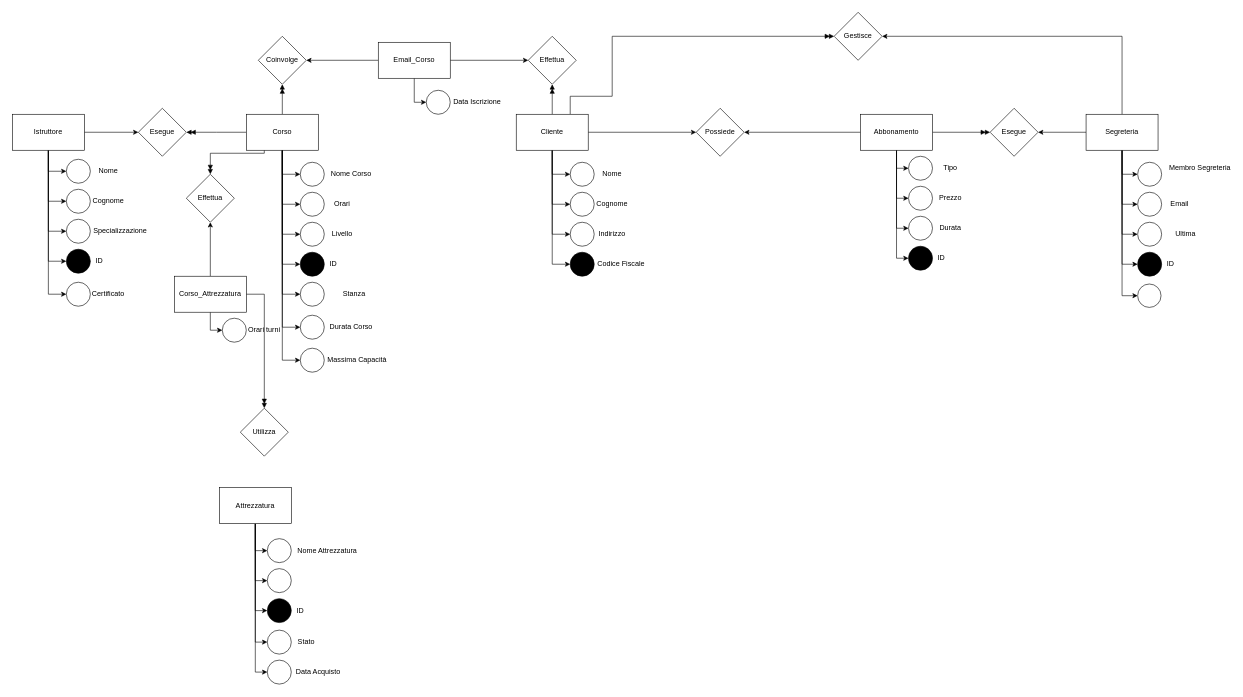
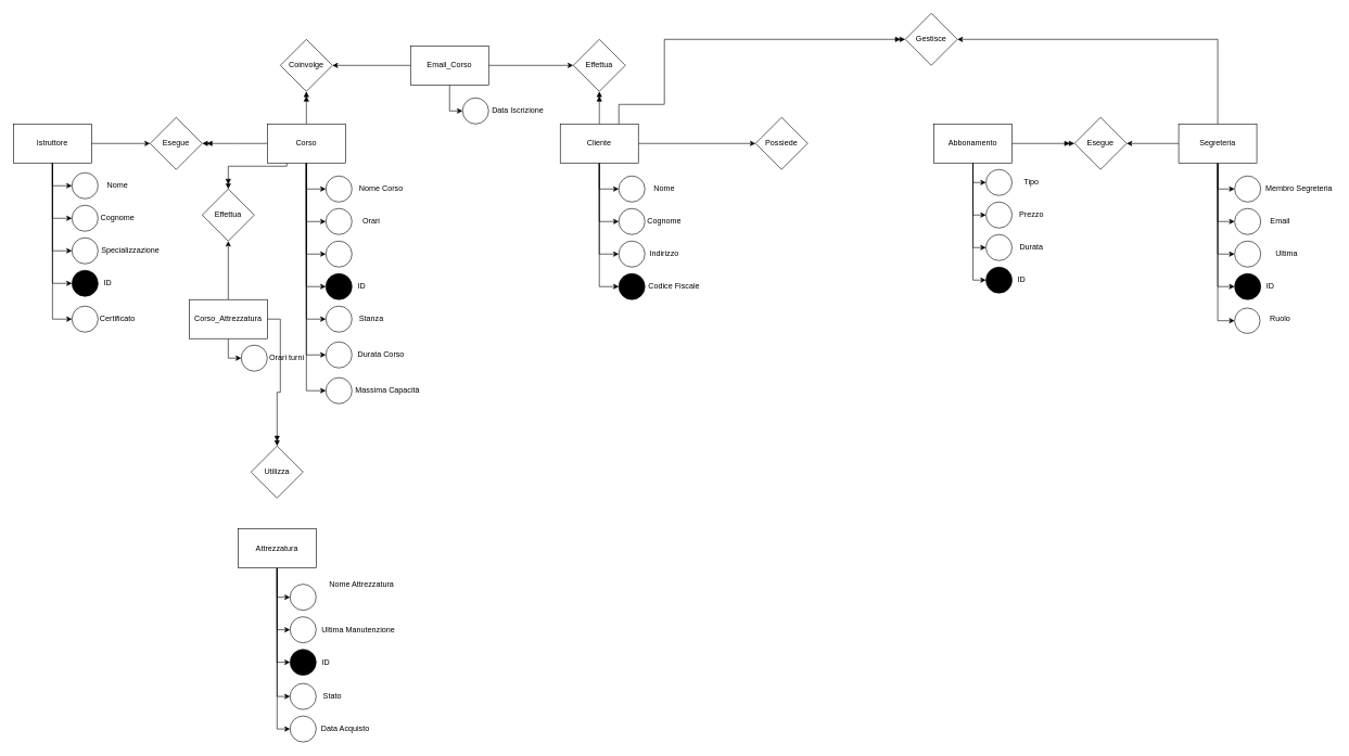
- <mxCell id="22" style="edgeStyle=orthogonalEdgeStyle;rounded=0;orthogonalLoop=1;jettySize=auto;html=1;entryX=1;entryY=0.5;entryDx=0;entryDy=0;" parent="1" source="24" target="94" edge="1"><mxGeometry relative="1" as="geometry" /></mxCell>
- <mxCell id="82" value="Membro Segreteria" style="text;html=1;align=center;verticalAlign=middle;whiteSpace=wrap;rounded=0;" parent="1" vertex="1"><mxGeometry x="1945" y="265" width="110" height="30" as="geometry" /></mxCell>
+ <mxCell id="82" value="Membro Segreteria" style="text;html=1;align=center;verticalAlign=middle;whiteSpace=wrap;rounded=0;" parent="1" vertex="1"><mxGeometry x="1940" y="275" width="110" height="30" as="geometry" /></mxCell>
- <mxCell id="77" value="Livello" style="text;html=1;align=center;verticalAlign=middle;whiteSpace=wrap;rounded=0;" parent="1" vertex="1"><mxGeometry x="540" y="375" width="60" height="30" as="geometry" /></mxCell>
- <mxCell id="121" value="Stanza" style="text;html=1;align=center;verticalAlign=middle;whiteSpace=wrap;rounded=0;" vertex="1" parent="1"><mxGeometry x="560" y="475" width="60" height="30" as="geometry" /></mxCell>
+ <mxCell id="121" value="Stanza" style="text;html=1;align=center;verticalAlign=middle;whiteSpace=wrap;rounded=0;" vertex="1" parent="1"><mxGeometry x="540" y="475" width="60" height="30" as="geometry" /></mxCell>
+ <mxCell id="115" value="Ruolo" style="text;html=1;align=center;verticalAlign=middle;whiteSpace=wrap;rounded=0;" vertex="1" parent="1"><mxGeometry x="1936" y="475" width="60" height="30" as="geometry" /></mxCell>
- <mxCell id="108" value="Utilizza" style="rhombus;whiteSpace=wrap;html=1;" parent="1" vertex="1"><mxGeometry x="400" y="680" width="80" height="80" as="geometry" /></mxCell>
+ <mxCell id="108" value="Utilizza" style="rhombus;whiteSpace=wrap;html=1;" parent="1" vertex="1"><mxGeometry x="385" y="685" width="80" height="80" as="geometry" /></mxCell>
- <mxCell id="90" value="Nome Attrezzatura" style="text;html=1;align=center;verticalAlign=middle;whiteSpace=wrap;rounded=0;" parent="1" vertex="1"><mxGeometry x="490" y="902.5" width="110" height="30" as="geometry" /></mxCell>
+ <mxCell id="90" value="Nome Attrezzatura" style="text;html=1;align=center;verticalAlign=middle;whiteSpace=wrap;rounded=0;" parent="1" vertex="1"><mxGeometry x="500" y="882.5" width="110" height="30" as="geometry" /></mxCell>
+ <mxCell id="91" value="Ultima Manutenzione" style="text;html=1;align=center;verticalAlign=middle;whiteSpace=wrap;rounded=0;" parent="1" vertex="1"><mxGeometry x="490" y="952.5" width="120" height="30" as="geometry" /></mxCell>
